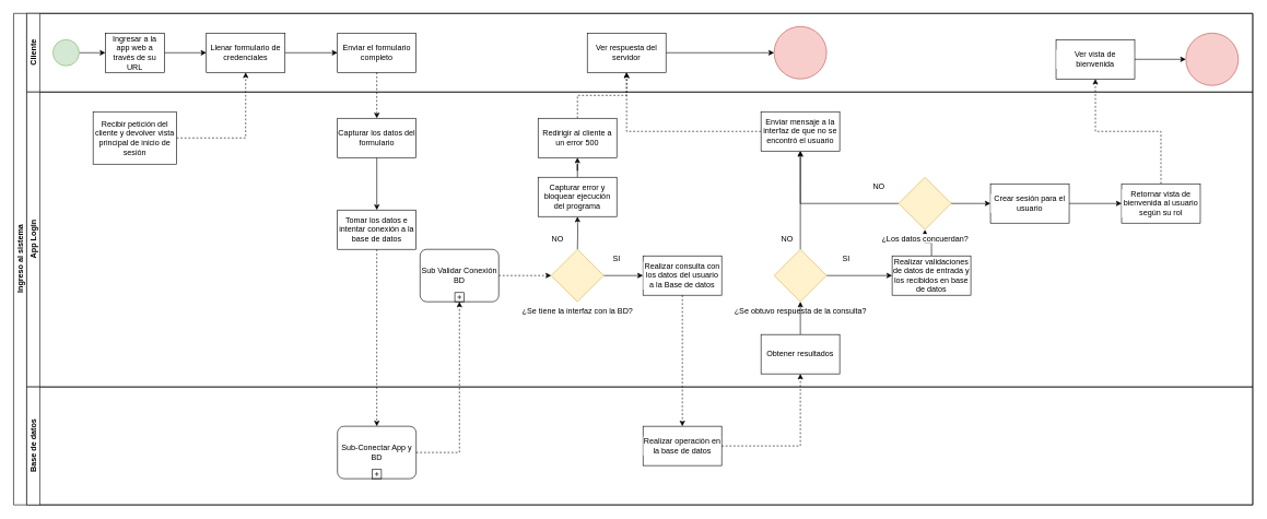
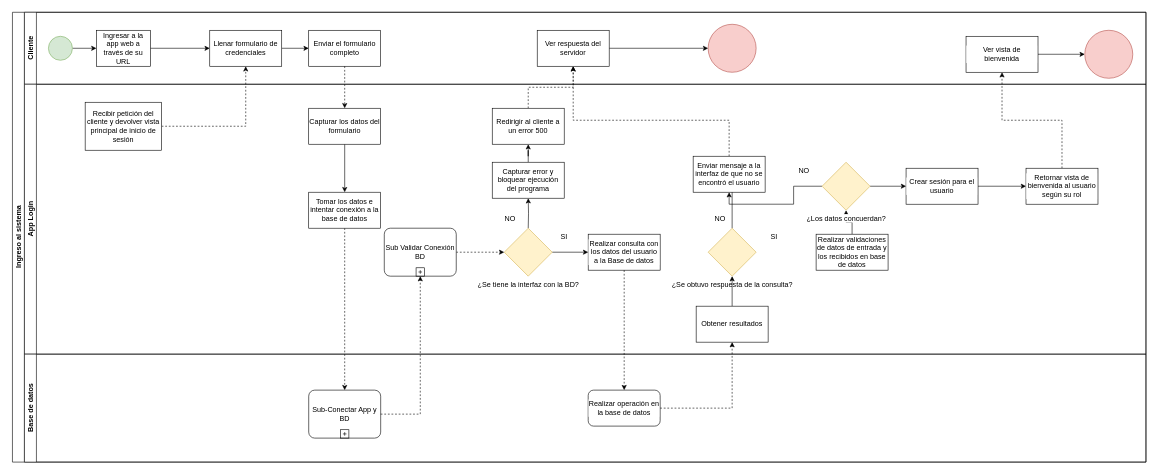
- <mxCell id="9" value="Llenar formulario de credenciales" style="whiteSpace=wrap;html=1;fontColor=#000000;rounded=0;" parent="3" vertex="1"><mxGeometry x="274" y="30" width="120" height="60" as="geometry" /></mxCell>
+ <mxCell id="9" value="Llenar formulario de credenciales" style="whiteSpace=wrap;html=1;fontColor=#000000;rounded=0;" parent="3" vertex="1"><mxGeometry x="309" y="30" width="120" height="60" as="geometry" /></mxCell>
- <mxCell id="39" value="Enviar mensaje a la interfaz de que no se encontró el usuario" style="whiteSpace=wrap;html=1;fontColor=#000000;rounded=0;" parent="23" vertex="1"><mxGeometry x="1120" y="30" width="120" height="60" as="geometry" /></mxCell>
+ <mxCell id="39" value="Enviar mensaje a la interfaz de que no se encontró el usuario" style="whiteSpace=wrap;html=1;fontColor=#000000;rounded=0;" parent="23" vertex="1"><mxGeometry x="1115" y="120" width="120" height="60" as="geometry" /></mxCell>
- <mxCell id="37" style="edgeStyle=orthogonalEdgeStyle;rounded=0;orthogonalLoop=1;jettySize=auto;html=1;entryX=0;entryY=0.5;entryDx=0;entryDy=0;" parent="23" source="38" target="42" edge="1"><mxGeometry relative="1" as="geometry" /></mxCell>
- <mxCell id="58" value="Realizar operación en la base de datos" style="whiteSpace=wrap;html=1;labelBackgroundColor=#ffffff;" parent="56" vertex="1"><mxGeometry x="940" y="60" width="120" height="60" as="geometry" /></mxCell>
+ <mxCell id="58" value="Realizar operación en la base de datos" style="whiteSpace=wrap;html=1;labelBackgroundColor=#ffffff;rounded=1;" parent="56" vertex="1"><mxGeometry x="940" y="60" width="120" height="60" as="geometry" /></mxCell>
